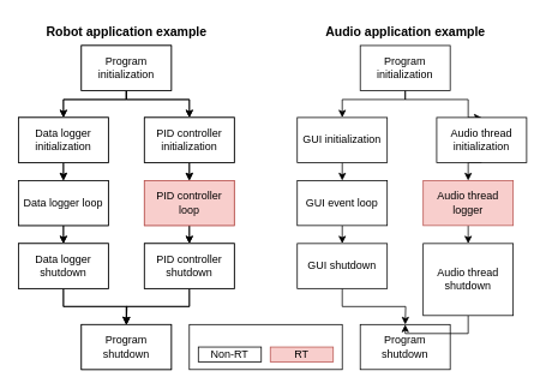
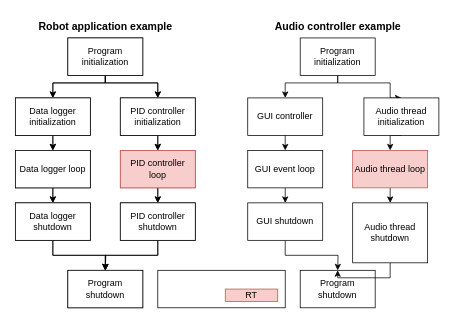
- <mxCell id="18" value="&lt;b&gt;Audio application example&lt;br&gt;&lt;/b&gt;" style="text;whiteSpace=wrap;html=1;fontSize=14;align=center;" parent="1" vertex="1"><mxGeometry x="352.5" y="20" width="195" height="30" as="geometry" /></mxCell>
+ <mxCell id="18" value="&lt;b&gt;Audio controller example&lt;br&gt;&lt;/b&gt;" style="text;whiteSpace=wrap;html=1;fontSize=14;align=center;" parent="1" vertex="1"><mxGeometry x="352.5" y="20" width="195" height="30" as="geometry" /></mxCell>
- <mxCell id="52" value="GUI initialization" style="rounded=0;whiteSpace=wrap;html=1;" vertex="1" parent="1"><mxGeometry x="330" y="130" width="100" height="50" as="geometry" /></mxCell>
+ <mxCell id="52" value="GUI controller" style="rounded=0;whiteSpace=wrap;html=1;" vertex="1" parent="1"><mxGeometry x="330" y="130" width="100" height="50" as="geometry" /></mxCell>
- <mxCell id="50" value="Audio thread logger" style="rounded=0;whiteSpace=wrap;html=1;fillColor=#f8cecc;strokeColor=#b85450;" vertex="1" parent="1"><mxGeometry x="470" y="200" width="100" height="50" as="geometry" /></mxCell>
+ <mxCell id="50" value="Audio thread loop" style="rounded=0;whiteSpace=wrap;html=1;fillColor=#f8cecc;strokeColor=#b85450;" vertex="1" parent="1"><mxGeometry x="470" y="200" width="100" height="50" as="geometry" /></mxCell>
- <mxCell id="15" value="Non-RT" style="rounded=0;whiteSpace=wrap;html=1;" parent="13" vertex="1"><mxGeometry x="10" y="25" width="70" height="16.667" as="geometry" /></mxCell>
